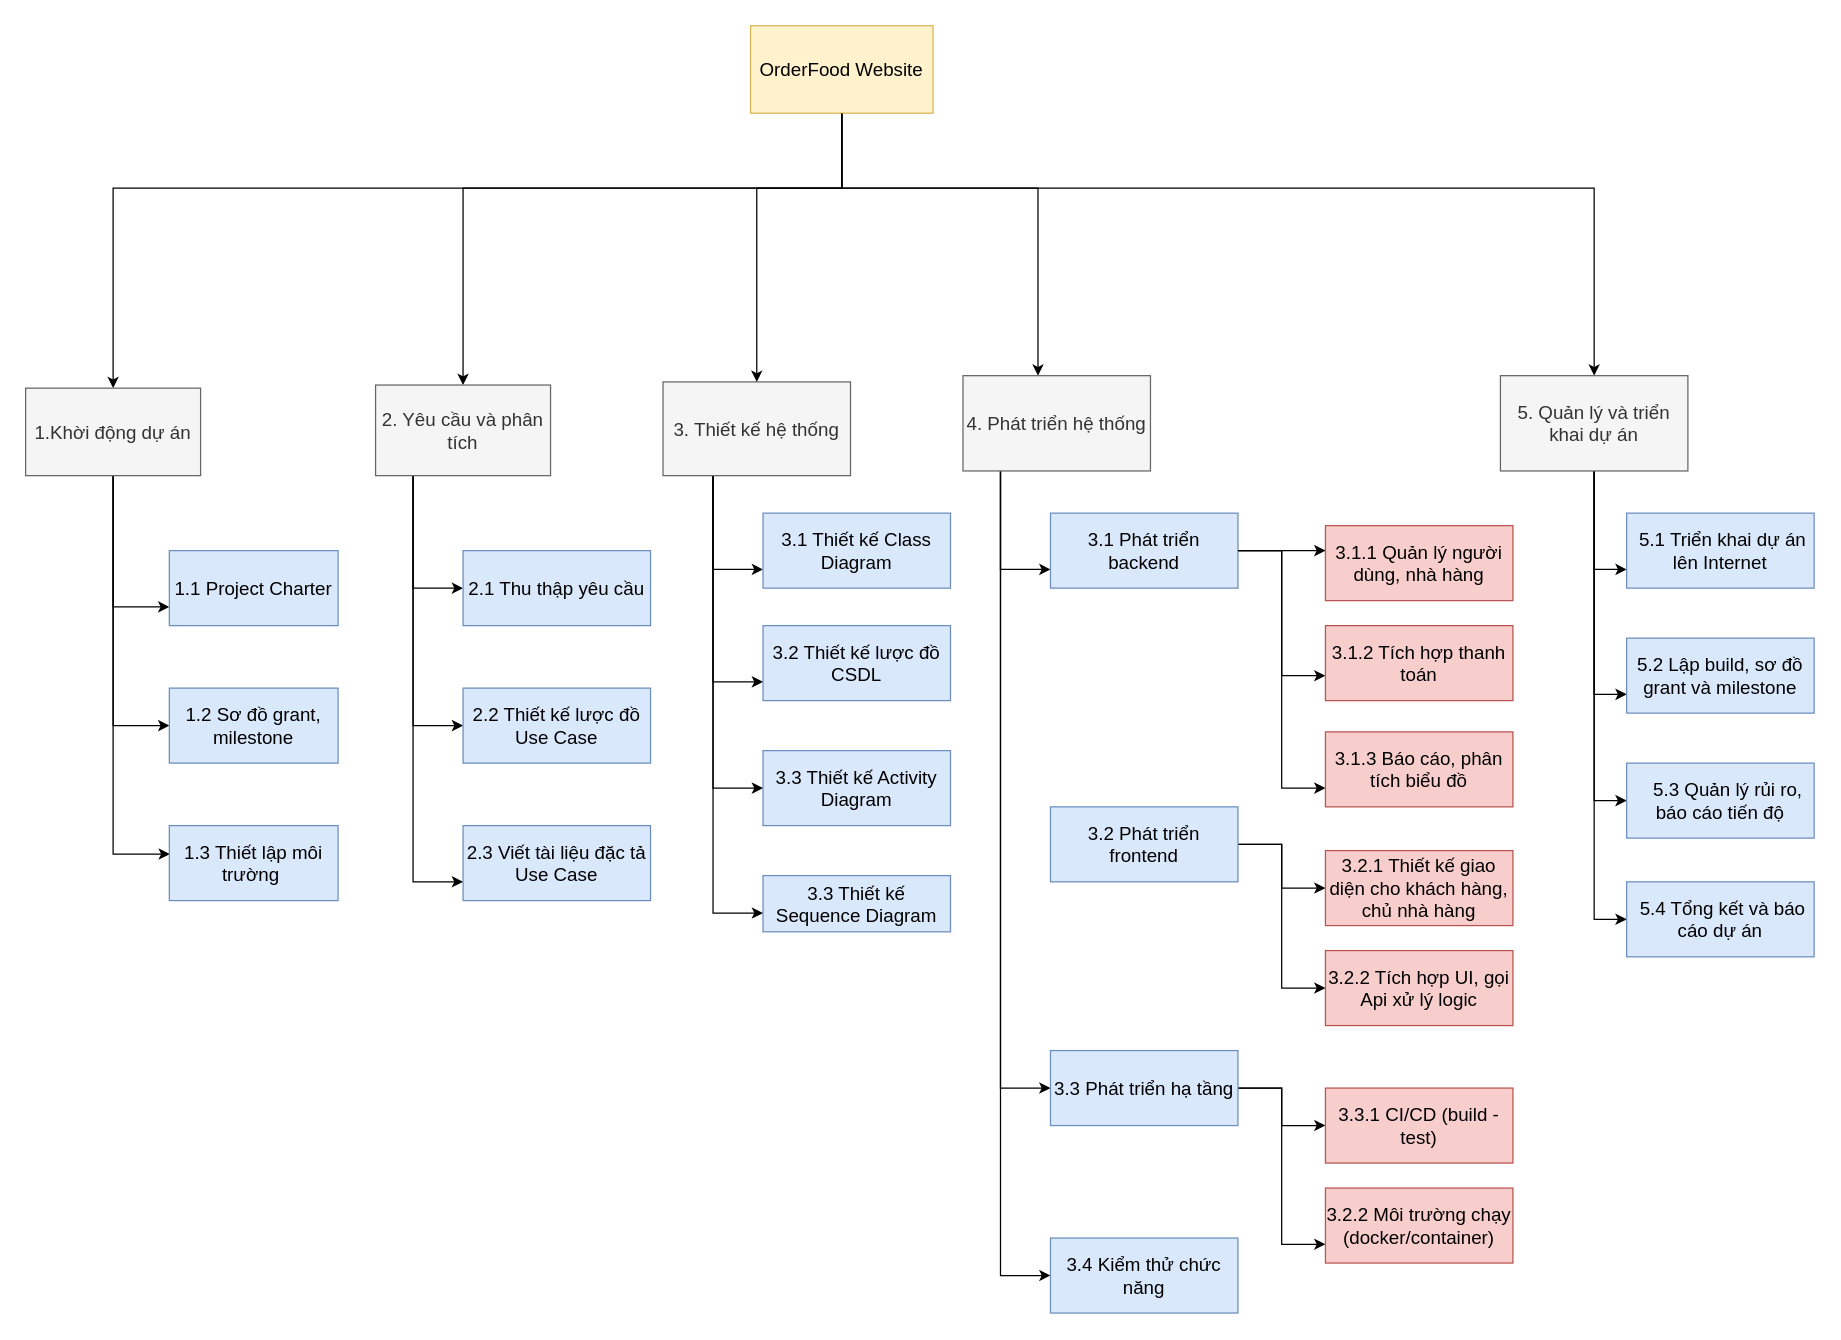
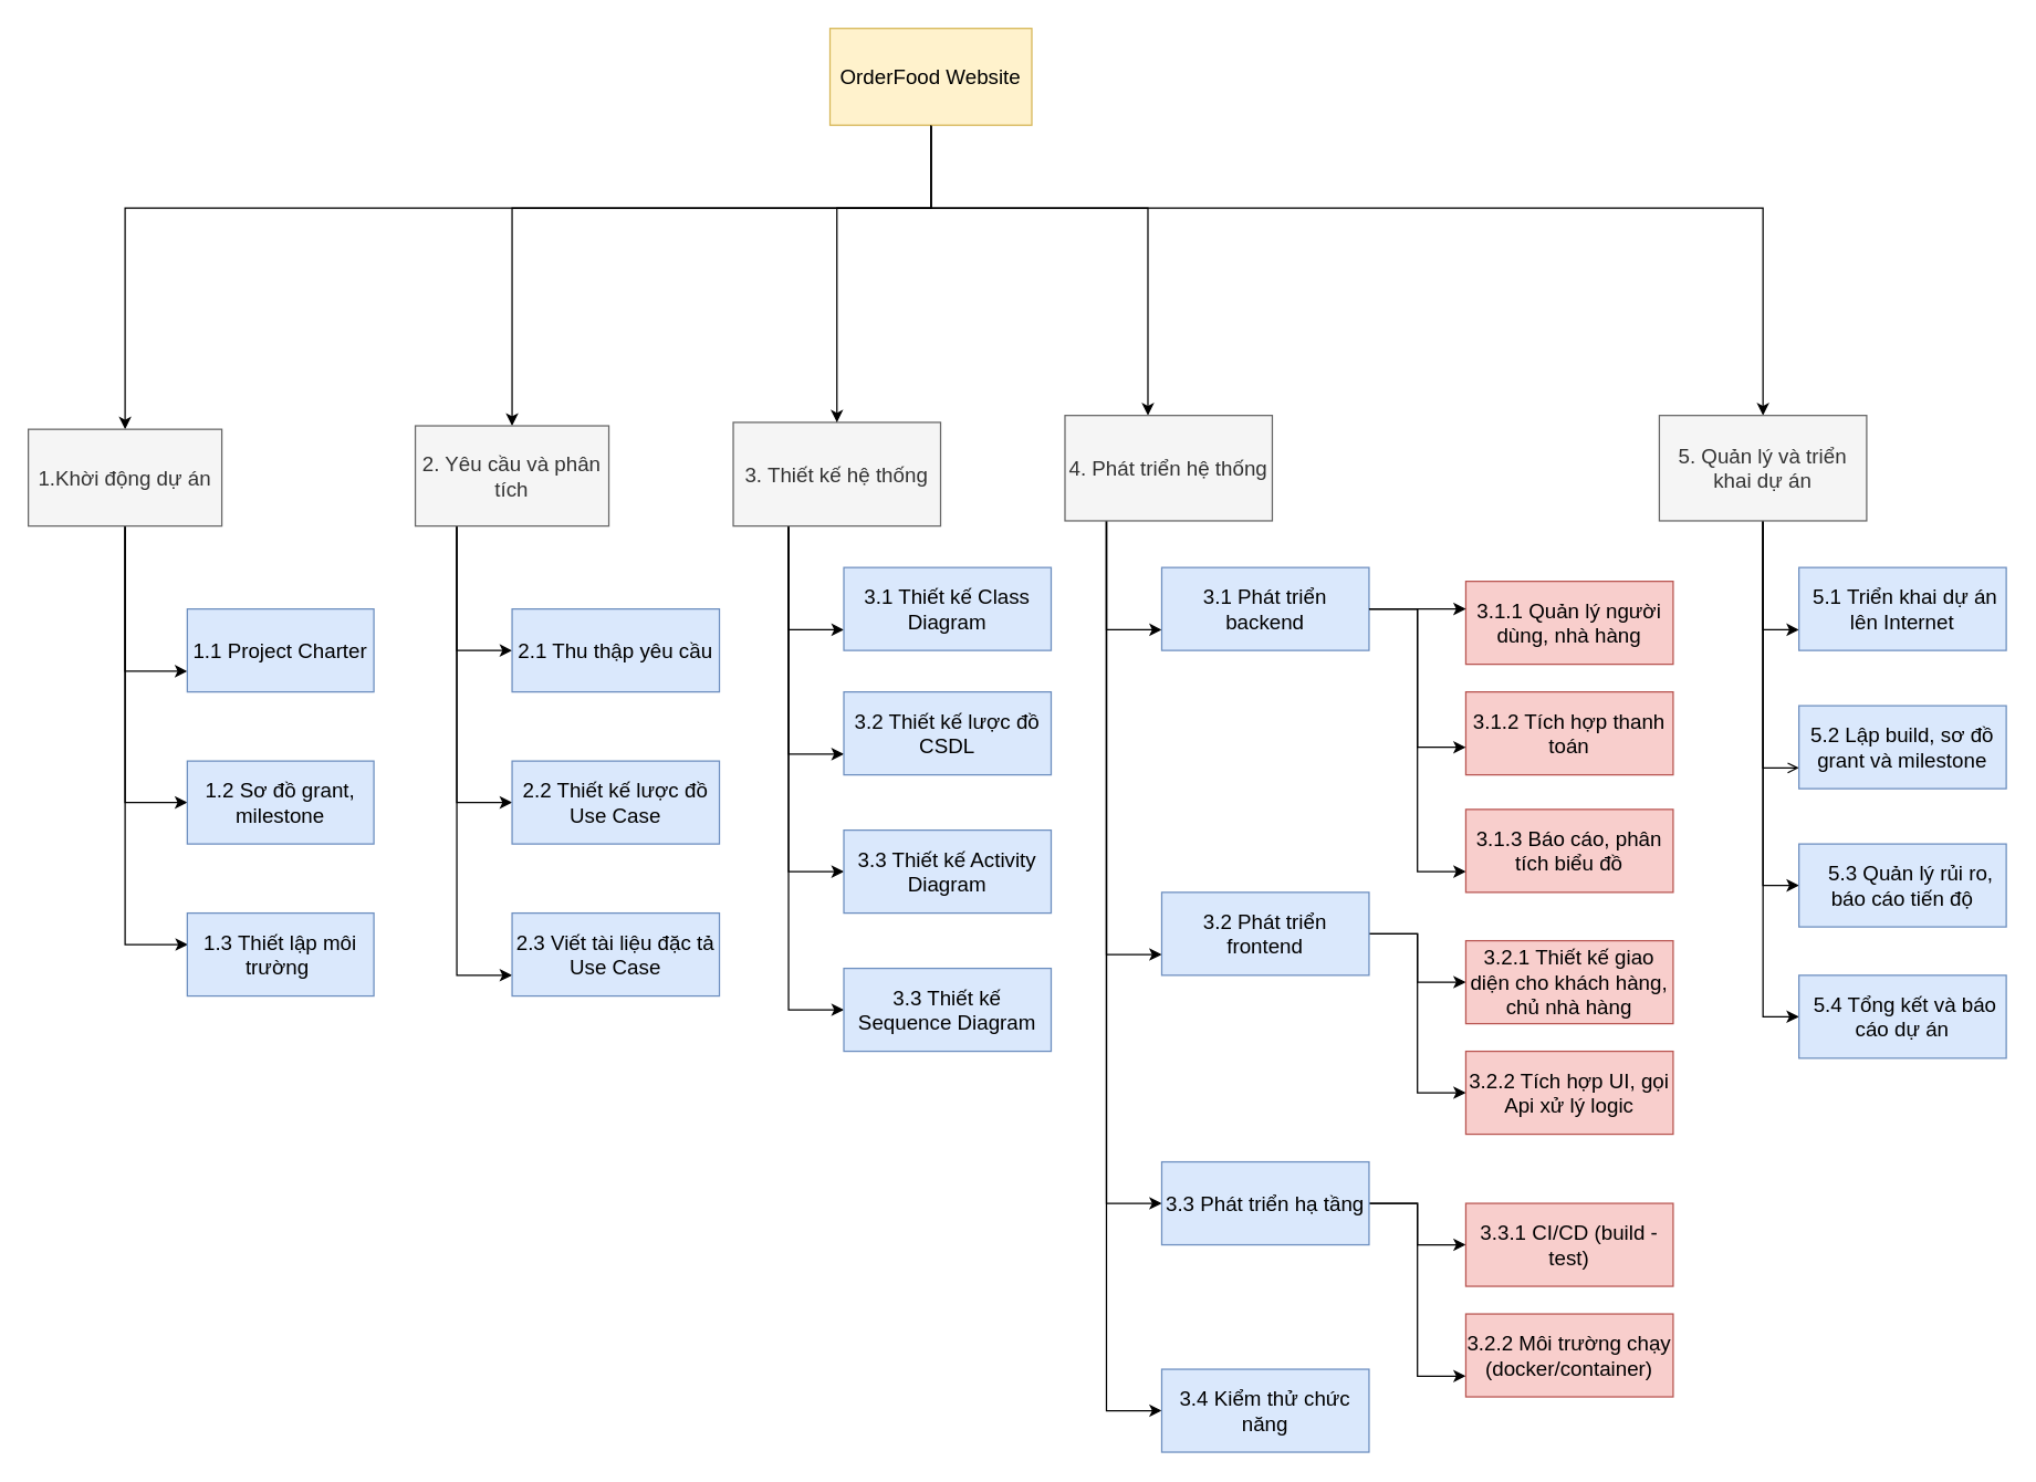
- <mxCell id="55" style="edgeStyle=orthogonalEdgeStyle;rounded=0;orthogonalLoop=1;jettySize=auto;html=1;entryX=0;entryY=0.75;entryDx=0;entryDy=0;fontSize=15;" edge="1" parent="1" source="58" target="60"><mxGeometry relative="1" as="geometry" /></mxCell>
+ <mxCell id="55" style="edgeStyle=orthogonalEdgeStyle;rounded=0;orthogonalLoop=1;jettySize=auto;html=1;entryX=0;entryY=0.75;entryDx=0;entryDy=0;fontSize=15;endArrow=open;" edge="1" parent="1" source="58" target="60"><mxGeometry relative="1" as="geometry" /></mxCell>
+ <mxCell id="16" style="edgeStyle=orthogonalEdgeStyle;rounded=0;orthogonalLoop=1;jettySize=auto;html=1;entryX=0;entryY=0.75;entryDx=0;entryDy=0;fontSize=15;" edge="1" parent="1" source="19" target="40"><mxGeometry relative="1" as="geometry"><Array as="points"><mxPoint x="800" y="690" /><mxPoint x="840" y="690" /></Array></mxGeometry></mxCell>
- <mxCell id="35" value="&lt;font&gt;3.3 Thiết kế Sequence Diagram&lt;/font&gt;" style="rounded=0;whiteSpace=wrap;html=1;fillColor=#dae8fc;strokeColor=#6c8ebf;fontSize=15;" vertex="1" parent="1"><mxGeometry x="610" y="700" width="150" height="45" as="geometry" /></mxCell>
+ <mxCell id="35" value="&lt;font&gt;3.3 Thiết kế Sequence Diagram&lt;/font&gt;" style="rounded=0;whiteSpace=wrap;html=1;fillColor=#dae8fc;strokeColor=#6c8ebf;fontSize=15;" vertex="1" parent="1"><mxGeometry x="610" y="700" width="150" height="60" as="geometry" /></mxCell>
